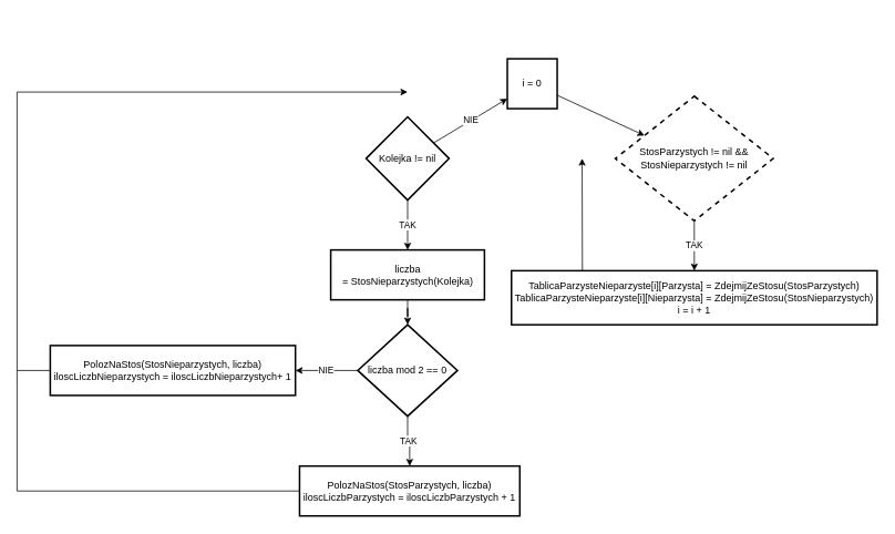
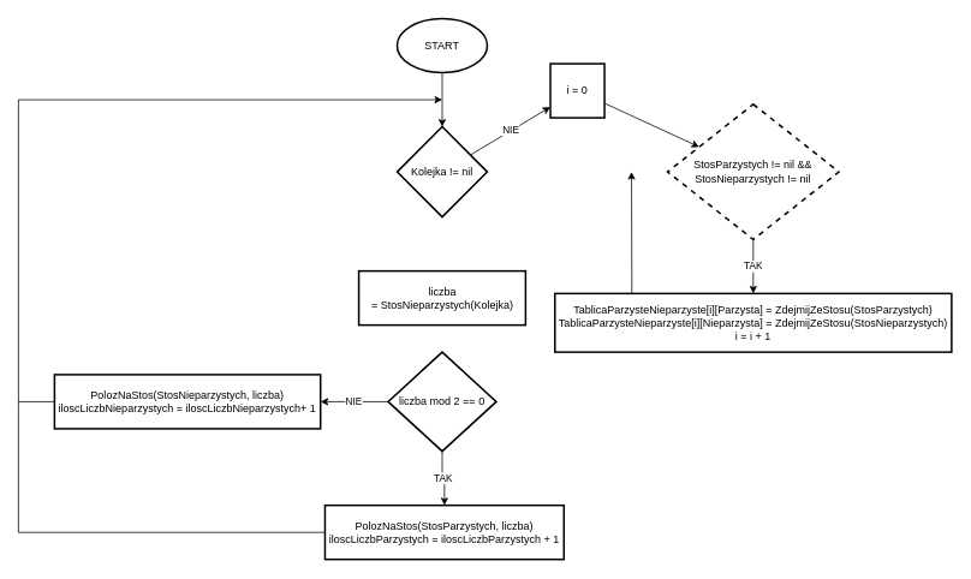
+ <mxCell id="3" value="START" style="strokeWidth=2;html=1;shape=mxgraph.flowchart.start_1;whiteSpace=wrap;" parent="1" vertex="1"><mxGeometry x="440" y="20" width="100" height="60" as="geometry" /></mxCell>
+ <mxCell id="2" value="" style="edgeStyle=orthogonalEdgeStyle;rounded=0;orthogonalLoop=1;jettySize=auto;html=1;" parent="1" source="3" target="6" edge="1"><mxGeometry relative="1" as="geometry" /></mxCell>
- <mxCell id="4" value="TAK" style="edgeStyle=orthogonalEdgeStyle;rounded=0;orthogonalLoop=1;jettySize=auto;html=1;" edge="1" parent="1" source="6" target="8"><mxGeometry relative="1" as="geometry" /></mxCell>
- <mxCell id="7" value="" style="edgeStyle=orthogonalEdgeStyle;rounded=0;orthogonalLoop=1;jettySize=auto;html=1;" edge="1" parent="1" source="8" target="11"><mxGeometry relative="1" as="geometry" /></mxCell>
